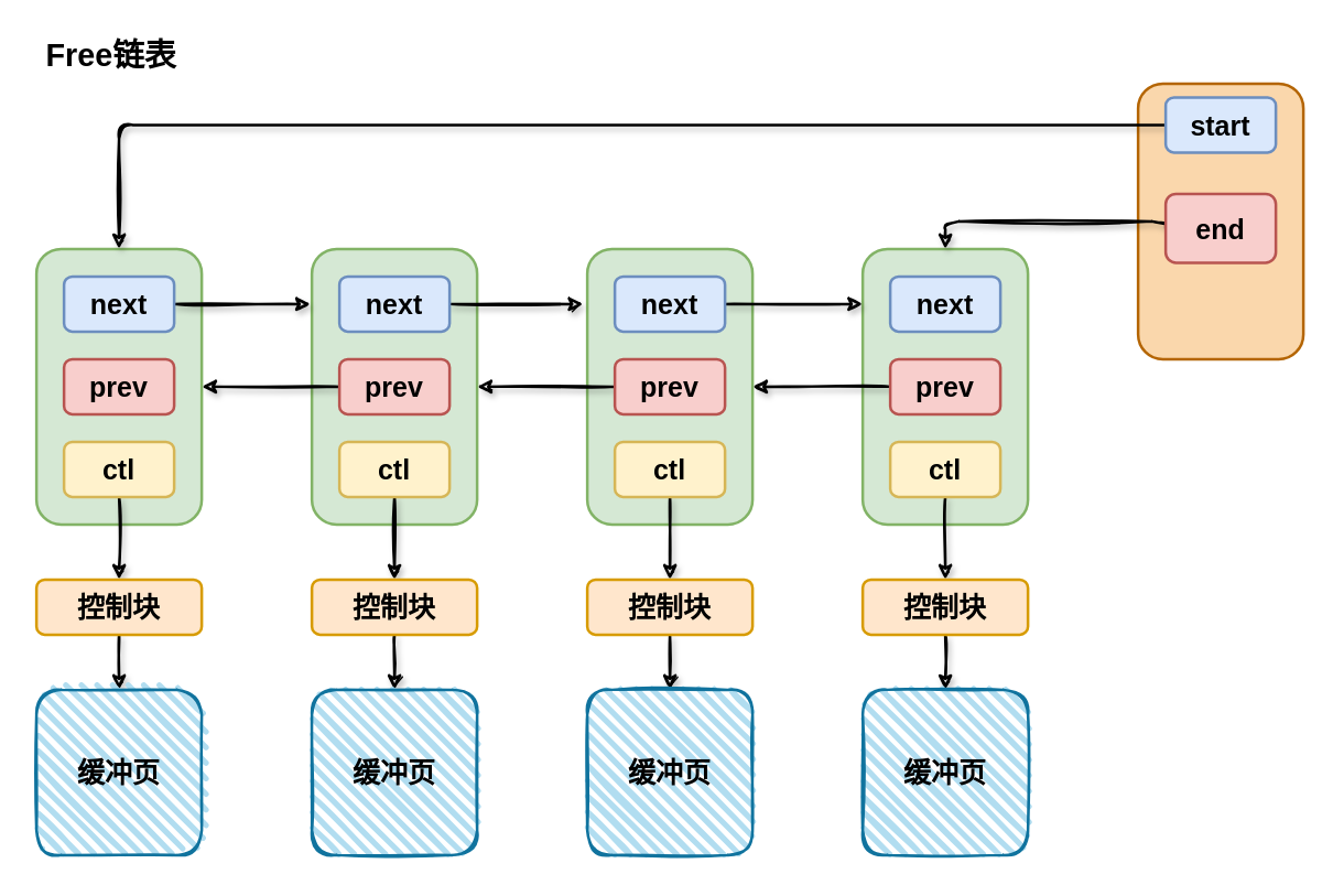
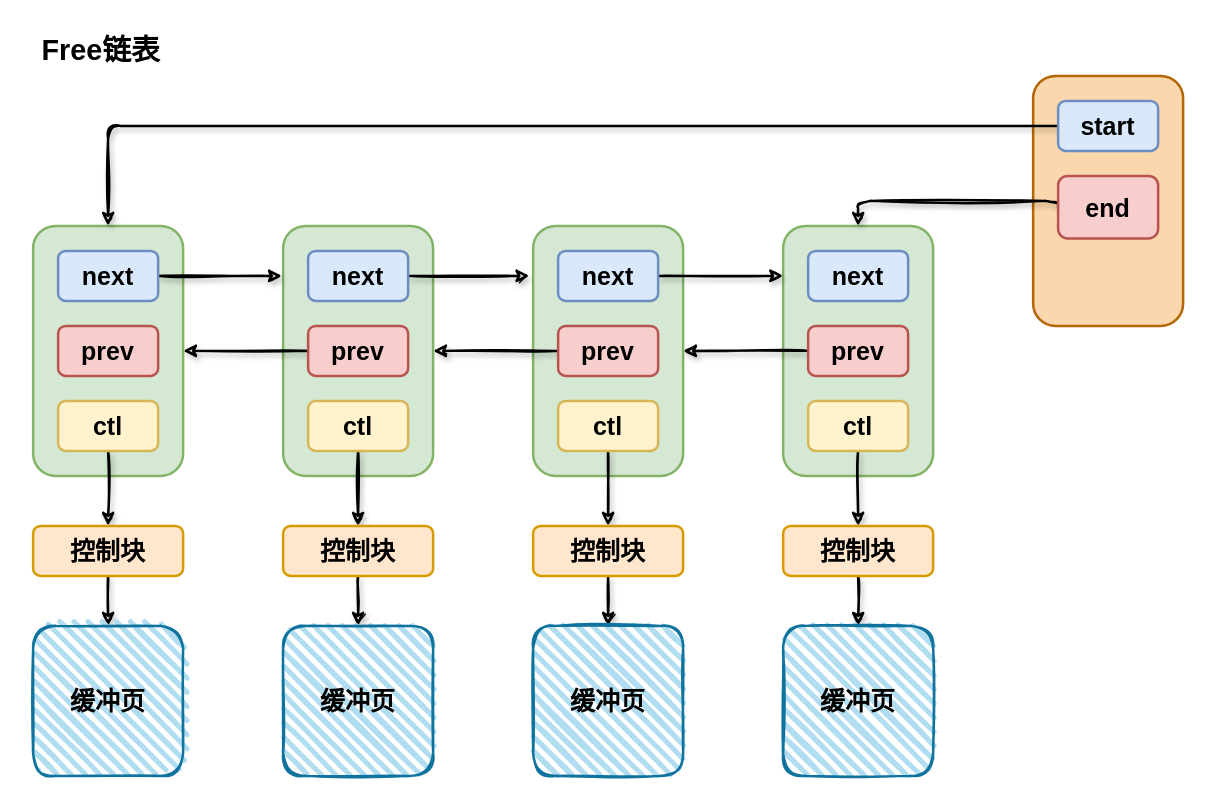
- <mxCell id="38" value="start" style="rounded=1;whiteSpace=wrap;html=1;strokeWidth=2;fillWeight=4;hachureGap=8;hachureAngle=45;fillColor=#dae8fc;sketch=0;shadow=0;glass=0;strokeColor=#6c8ebf;fontStyle=1;fontSize=20;" vertex="1" parent="1"><mxGeometry x="846" y="70" width="80" height="40" as="geometry" /></mxCell>
+ <mxCell id="38" value="start" style="rounded=1;whiteSpace=wrap;html=1;strokeWidth=2;fillWeight=4;hachureGap=8;hachureAngle=45;fillColor=#dae8fc;sketch=0;shadow=0;glass=0;strokeColor=#6c8ebf;fontStyle=1;fontSize=20;" vertex="1" parent="1"><mxGeometry x="846" y="80" width="80" height="40" as="geometry" /></mxCell>
